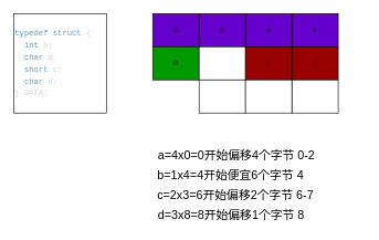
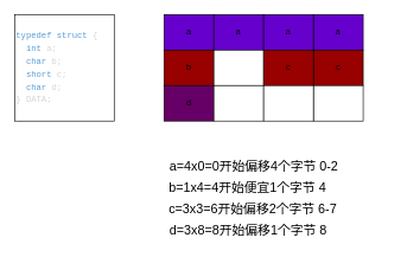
- <mxCell id="7" value="b" style="rounded=0;whiteSpace=wrap;html=1;labelBackgroundColor=none;fillColor=#009900;" vertex="1" parent="1"><mxGeometry x="230" y="70" width="70" height="50" as="geometry" /></mxCell>
+ <mxCell id="7" value="b" style="rounded=0;whiteSpace=wrap;html=1;labelBackgroundColor=none;fillColor=#990000;" vertex="1" parent="1"><mxGeometry x="230" y="70" width="70" height="50" as="geometry" /></mxCell>
+ <mxCell id="11" value="d" style="rounded=0;whiteSpace=wrap;html=1;labelBackgroundColor=none;fillColor=#660066;" vertex="1" parent="1"><mxGeometry x="230" y="120" width="70" height="50" as="geometry" /></mxCell>
- <mxCell id="16" value="b=1x4=4开始便宜6个字节 4" style="text;html=1;strokeColor=none;fillColor=none;align=left;verticalAlign=middle;whiteSpace=wrap;rounded=0;labelBackgroundColor=none;fontSize=18;" vertex="1" parent="1"><mxGeometry x="235" y="250" width="225" height="30" as="geometry" /></mxCell>
+ <mxCell id="16" value="b=1x4=4开始便宜1个字节 4" style="text;html=1;strokeColor=none;fillColor=none;align=left;verticalAlign=middle;whiteSpace=wrap;rounded=0;labelBackgroundColor=none;fontSize=18;" vertex="1" parent="1"><mxGeometry x="235" y="250" width="225" height="30" as="geometry" /></mxCell>
- <mxCell id="17" value="c=2x3=6开始偏移2个字节 6-7" style="text;html=1;strokeColor=none;fillColor=none;align=left;verticalAlign=middle;whiteSpace=wrap;rounded=0;labelBackgroundColor=none;fontSize=18;" vertex="1" parent="1"><mxGeometry x="235" y="280" width="265" height="30" as="geometry" /></mxCell>
+ <mxCell id="17" value="c=3x3=6开始偏移2个字节 6-7" style="text;html=1;strokeColor=none;fillColor=none;align=left;verticalAlign=middle;whiteSpace=wrap;rounded=0;labelBackgroundColor=none;fontSize=18;" vertex="1" parent="1"><mxGeometry x="235" y="280" width="265" height="30" as="geometry" /></mxCell>
